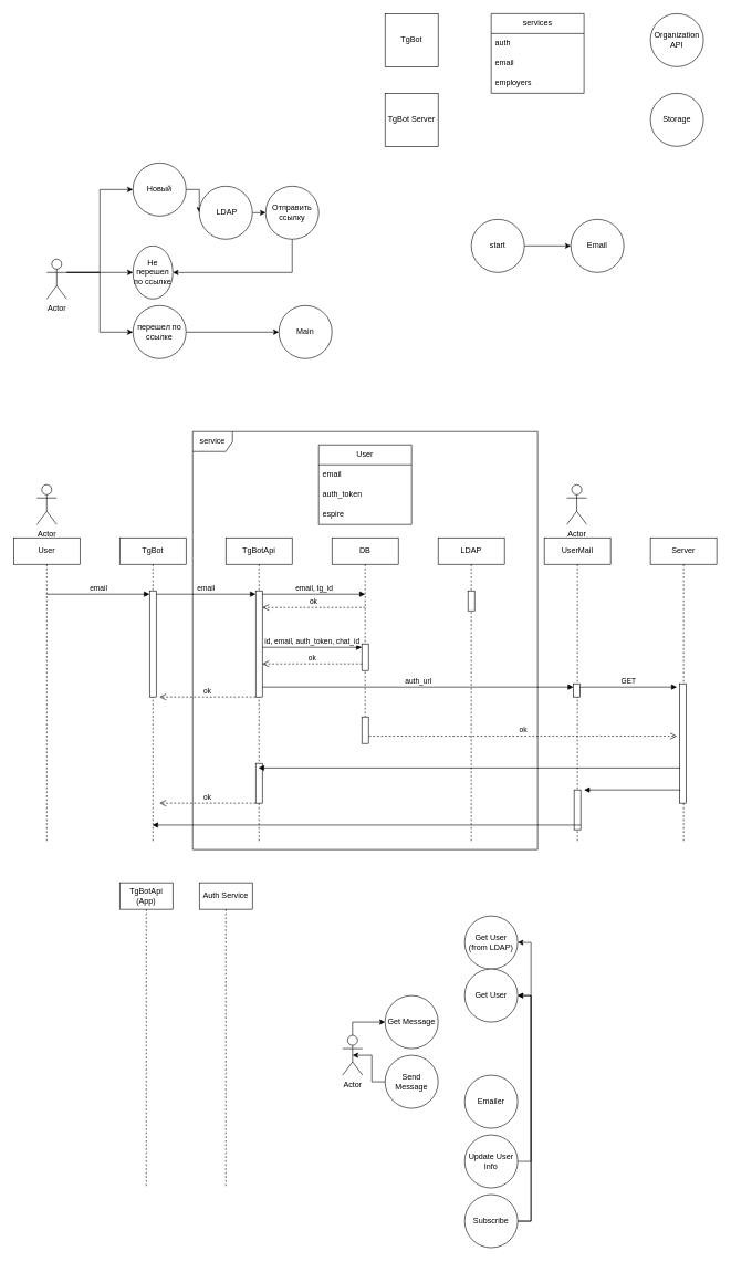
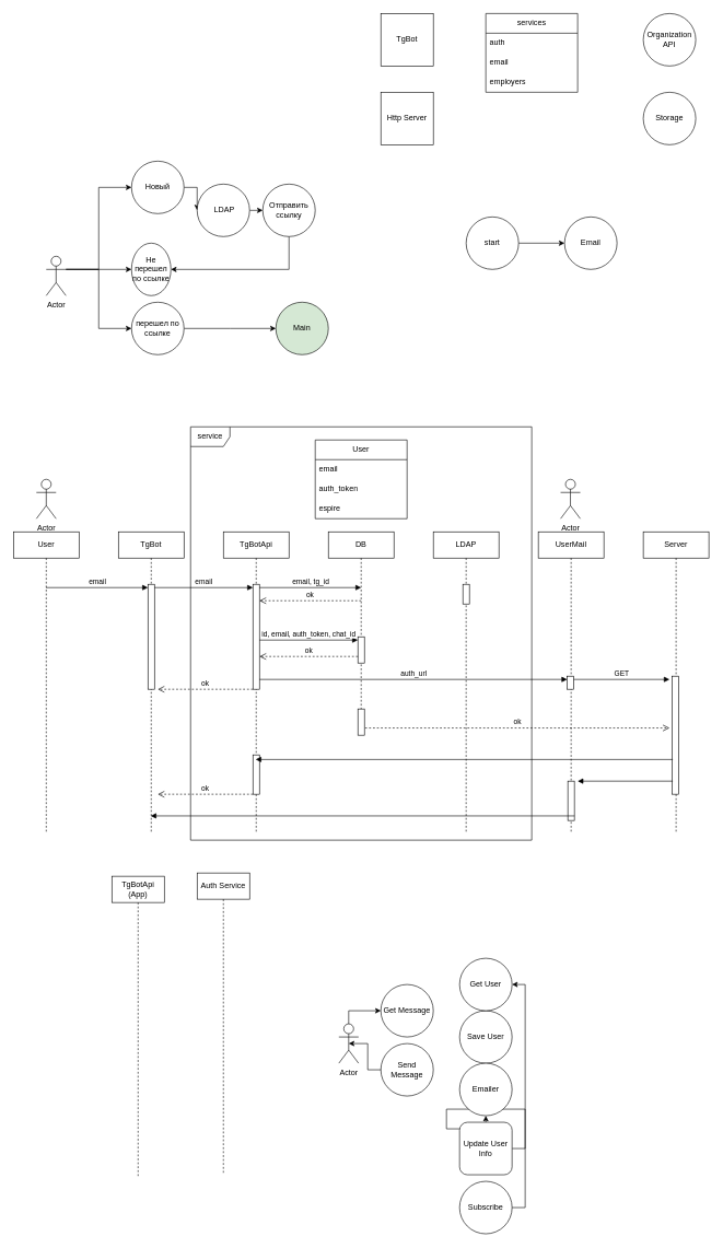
- <mxCell id="77" value="TgBot Server" style="whiteSpace=wrap;html=1;aspect=fixed;" vertex="1" parent="1"><mxGeometry x="580" y="140" width="80" height="80" as="geometry" /></mxCell>
+ <mxCell id="77" value="Http Server" style="whiteSpace=wrap;html=1;aspect=fixed;" vertex="1" parent="1"><mxGeometry x="580" y="140" width="80" height="80" as="geometry" /></mxCell>
- <mxCell id="64" value="Main" style="ellipse;whiteSpace=wrap;html=1;aspect=fixed;" parent="1" vertex="1"><mxGeometry x="420" y="460" width="80" height="80" as="geometry" /></mxCell>
+ <mxCell id="64" value="Main" style="ellipse;whiteSpace=wrap;html=1;aspect=fixed;fillColor=#d5e8d4;" parent="1" vertex="1"><mxGeometry x="420" y="460" width="80" height="80" as="geometry" /></mxCell>
- <mxCell id="44" value="Get User (from LDAP)" style="ellipse;whiteSpace=wrap;html=1;aspect=fixed;" parent="1" vertex="1"><mxGeometry x="700" y="1380" width="80" height="80" as="geometry" /></mxCell>
- <mxCell id="52" style="edgeStyle=orthogonalEdgeStyle;rounded=0;orthogonalLoop=1;jettySize=auto;html=1;exitX=1;exitY=0.5;exitDx=0;exitDy=0;entryX=1;entryY=0.5;entryDx=0;entryDy=0;" parent="1" source="54" target="44" edge="1"><mxGeometry relative="1" as="geometry" /></mxCell>
- <mxCell id="40" value="TgBotApi&lt;br&gt;(App)" style="shape=umlLifeline;perimeter=lifelinePerimeter;whiteSpace=wrap;html=1;container=1;dropTarget=0;collapsible=0;recursiveResize=0;outlineConnect=0;portConstraint=eastwest;newEdgeStyle={&quot;curved&quot;:0,&quot;rounded&quot;:0};" parent="1" vertex="1"><mxGeometry x="180" y="1330" width="80" height="460" as="geometry" /></mxCell>
+ <mxCell id="40" value="TgBotApi&lt;br&gt;(App)" style="shape=umlLifeline;perimeter=lifelinePerimeter;whiteSpace=wrap;html=1;container=1;dropTarget=0;collapsible=0;recursiveResize=0;outlineConnect=0;portConstraint=eastwest;newEdgeStyle={&quot;curved&quot;:0,&quot;rounded&quot;:0};" parent="1" vertex="1"><mxGeometry x="170" y="1335" width="80" height="460" as="geometry" /></mxCell>
+ <mxCell id="41" value="Save User" style="ellipse;whiteSpace=wrap;html=1;aspect=fixed;" parent="1" vertex="1"><mxGeometry x="700" y="1540" width="80" height="80" as="geometry" /></mxCell>
- <mxCell id="43" value="Update User Info" style="ellipse;whiteSpace=wrap;html=1;aspect=fixed;" parent="1" vertex="1"><mxGeometry x="700" y="1710" width="80" height="80" as="geometry" /></mxCell>
+ <mxCell id="43" value="Update User Info" style="whiteSpace=wrap;html=1;aspect=fixed;rounded=1;" parent="1" vertex="1"><mxGeometry x="700" y="1710" width="80" height="80" as="geometry" /></mxCell>
- <mxCell id="42" style="edgeStyle=orthogonalEdgeStyle;rounded=0;orthogonalLoop=1;jettySize=auto;html=1;exitX=1;exitY=0.5;exitDx=0;exitDy=0;entryX=1;entryY=0.5;entryDx=0;entryDy=0;" parent="1" source="43" target="45" edge="1"><mxGeometry relative="1" as="geometry" /></mxCell>
+ <mxCell id="42" style="edgeStyle=orthogonalEdgeStyle;rounded=0;orthogonalLoop=1;jettySize=auto;html=1;exitX=1;exitY=0.5;exitDx=0;exitDy=0;" parent="1" source="43" target="47" edge="1"><mxGeometry relative="1" as="geometry" /></mxCell>
